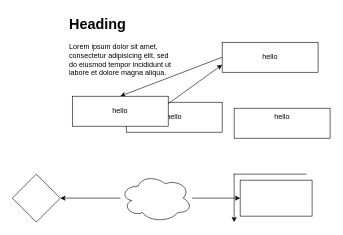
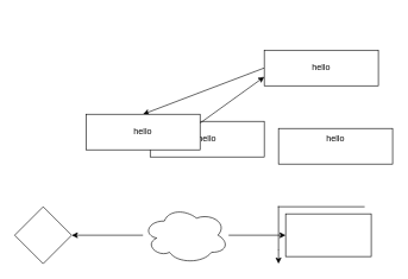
- <mxCell id="8" value="&lt;h1&gt;Heading&lt;/h1&gt;&lt;p&gt;Lorem ipsum dolor sit amet, consectetur adipisicing elit, sed do eiusmod tempor incididunt ut labore et dolore magna aliqua.&lt;/p&gt;" style="text;html=1;strokeColor=none;fillColor=none;spacing=5;spacingTop=-20;whiteSpace=wrap;overflow=hidden;rounded=0;" vertex="1" parent="1"><mxGeometry x="110" y="20" width="190" height="120" as="geometry" /></mxCell>
